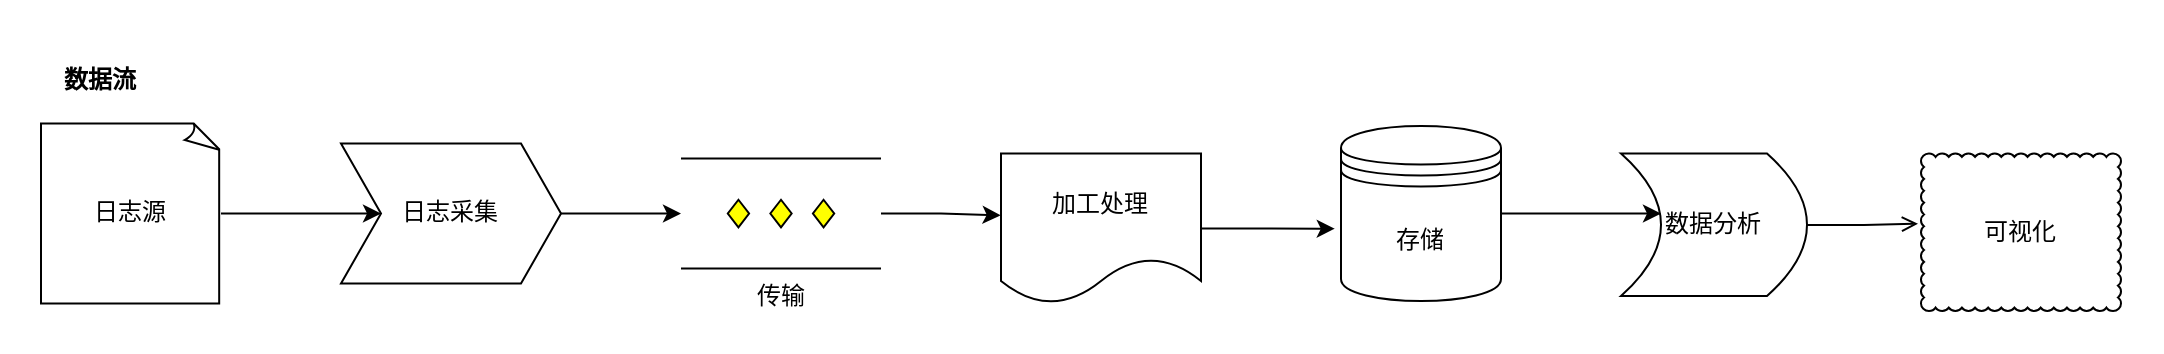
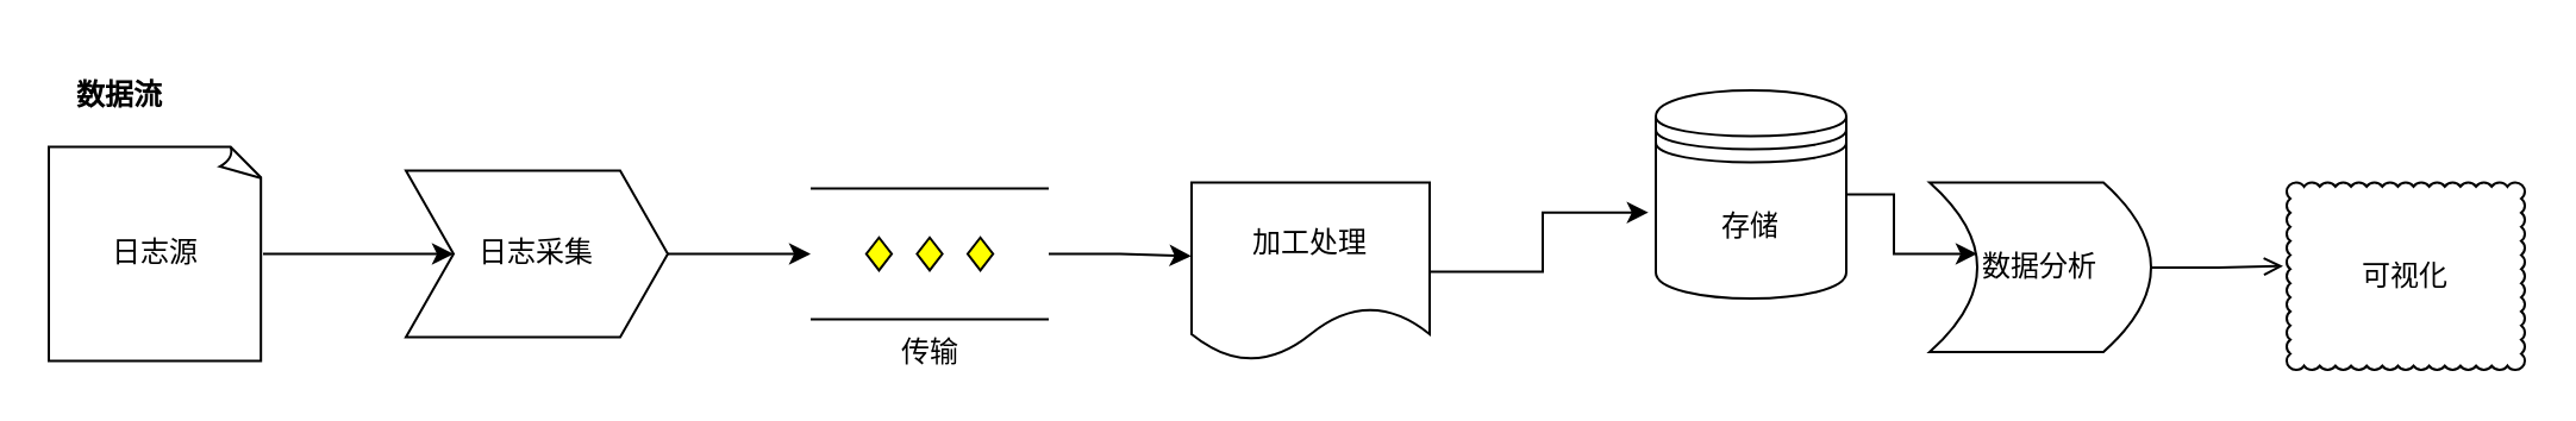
- <mxCell id="8" value="存储" style="shape=datastore;whiteSpace=wrap;html=1;" parent="2" vertex="1"><mxGeometry x="650" y="42.5" width="80" height="87.5" as="geometry" /></mxCell>
+ <mxCell id="8" value="存储" style="shape=datastore;whiteSpace=wrap;html=1;" parent="2" vertex="1"><mxGeometry x="675" y="17.5" width="80" height="87.5" as="geometry" /></mxCell>
